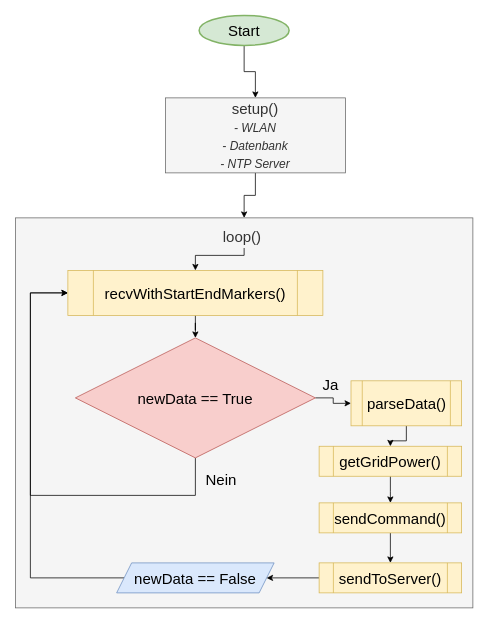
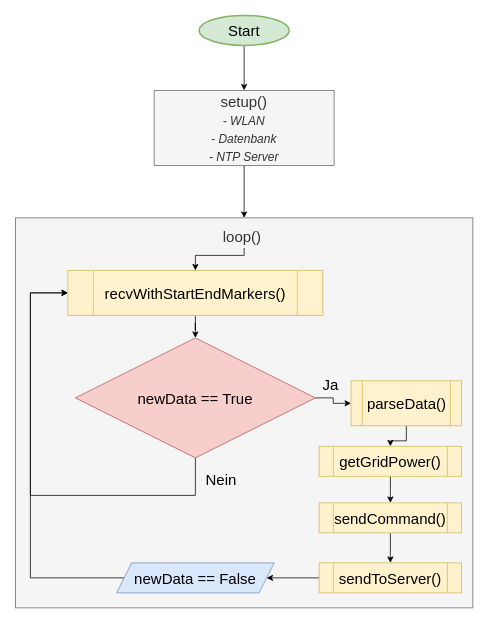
- <mxCell id="8" value="setup()&lt;br&gt;&lt;font style=&quot;font-size: 16px;&quot;&gt;&lt;i&gt;- WLAN&lt;br&gt;- Datenbank&lt;br&gt;- NTP Server&lt;/i&gt;&lt;/font&gt;" style="rounded=0;whiteSpace=wrap;html=1;fontSize=20;fillColor=#f5f5f5;strokeColor=#666666;fontColor=#333333;" parent="1" vertex="1"><mxGeometry x="220" y="130" width="240" height="100" as="geometry" /></mxCell>
+ <mxCell id="8" value="setup()&lt;br&gt;&lt;font style=&quot;font-size: 16px;&quot;&gt;&lt;i&gt;- WLAN&lt;br&gt;- Datenbank&lt;br&gt;- NTP Server&lt;/i&gt;&lt;/font&gt;" style="rounded=0;whiteSpace=wrap;html=1;fontSize=20;fillColor=#f5f5f5;strokeColor=#666666;fontColor=#333333;" parent="1" vertex="1"><mxGeometry x="205" y="120" width="240" height="100" as="geometry" /></mxCell>
